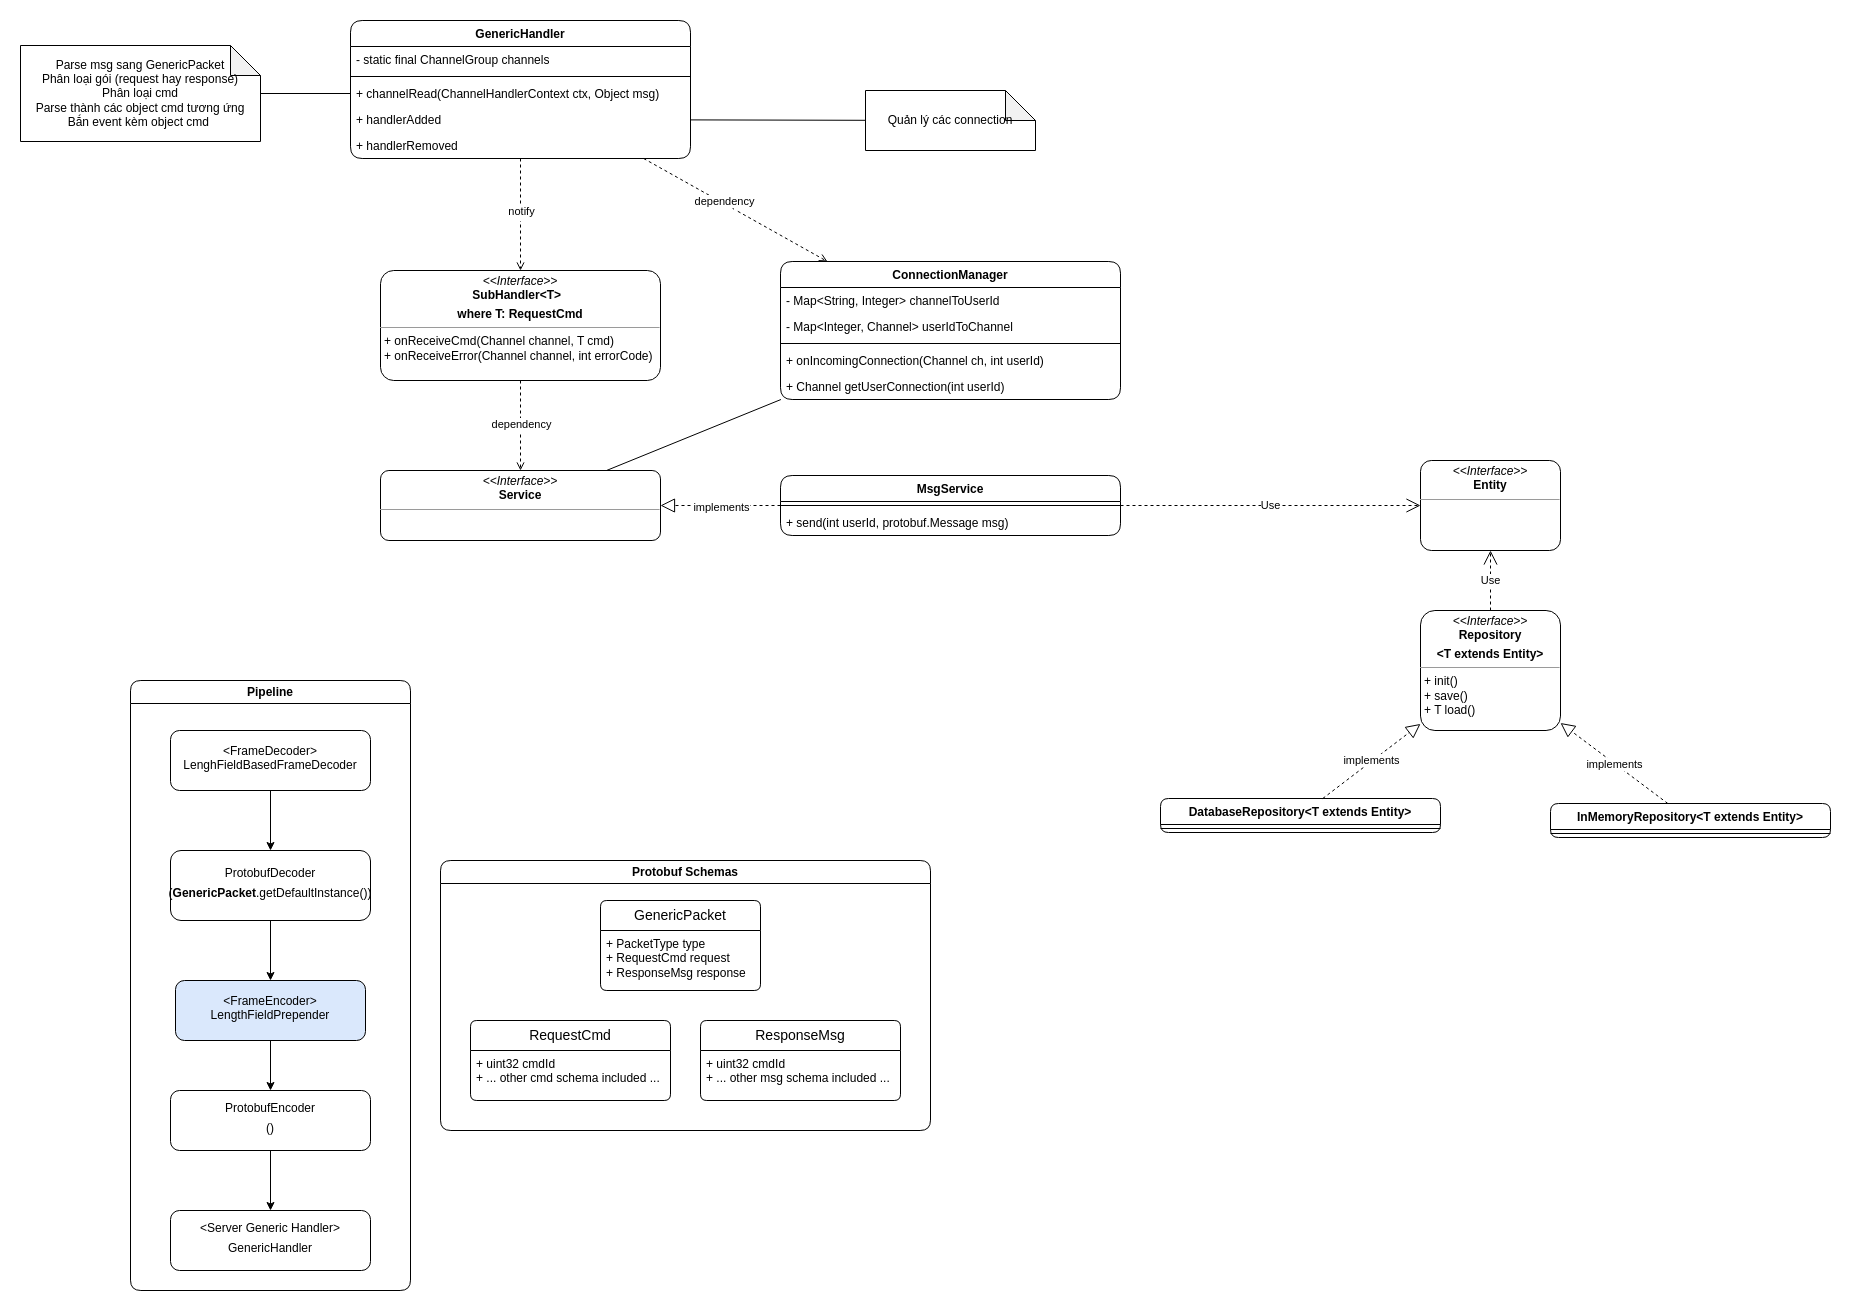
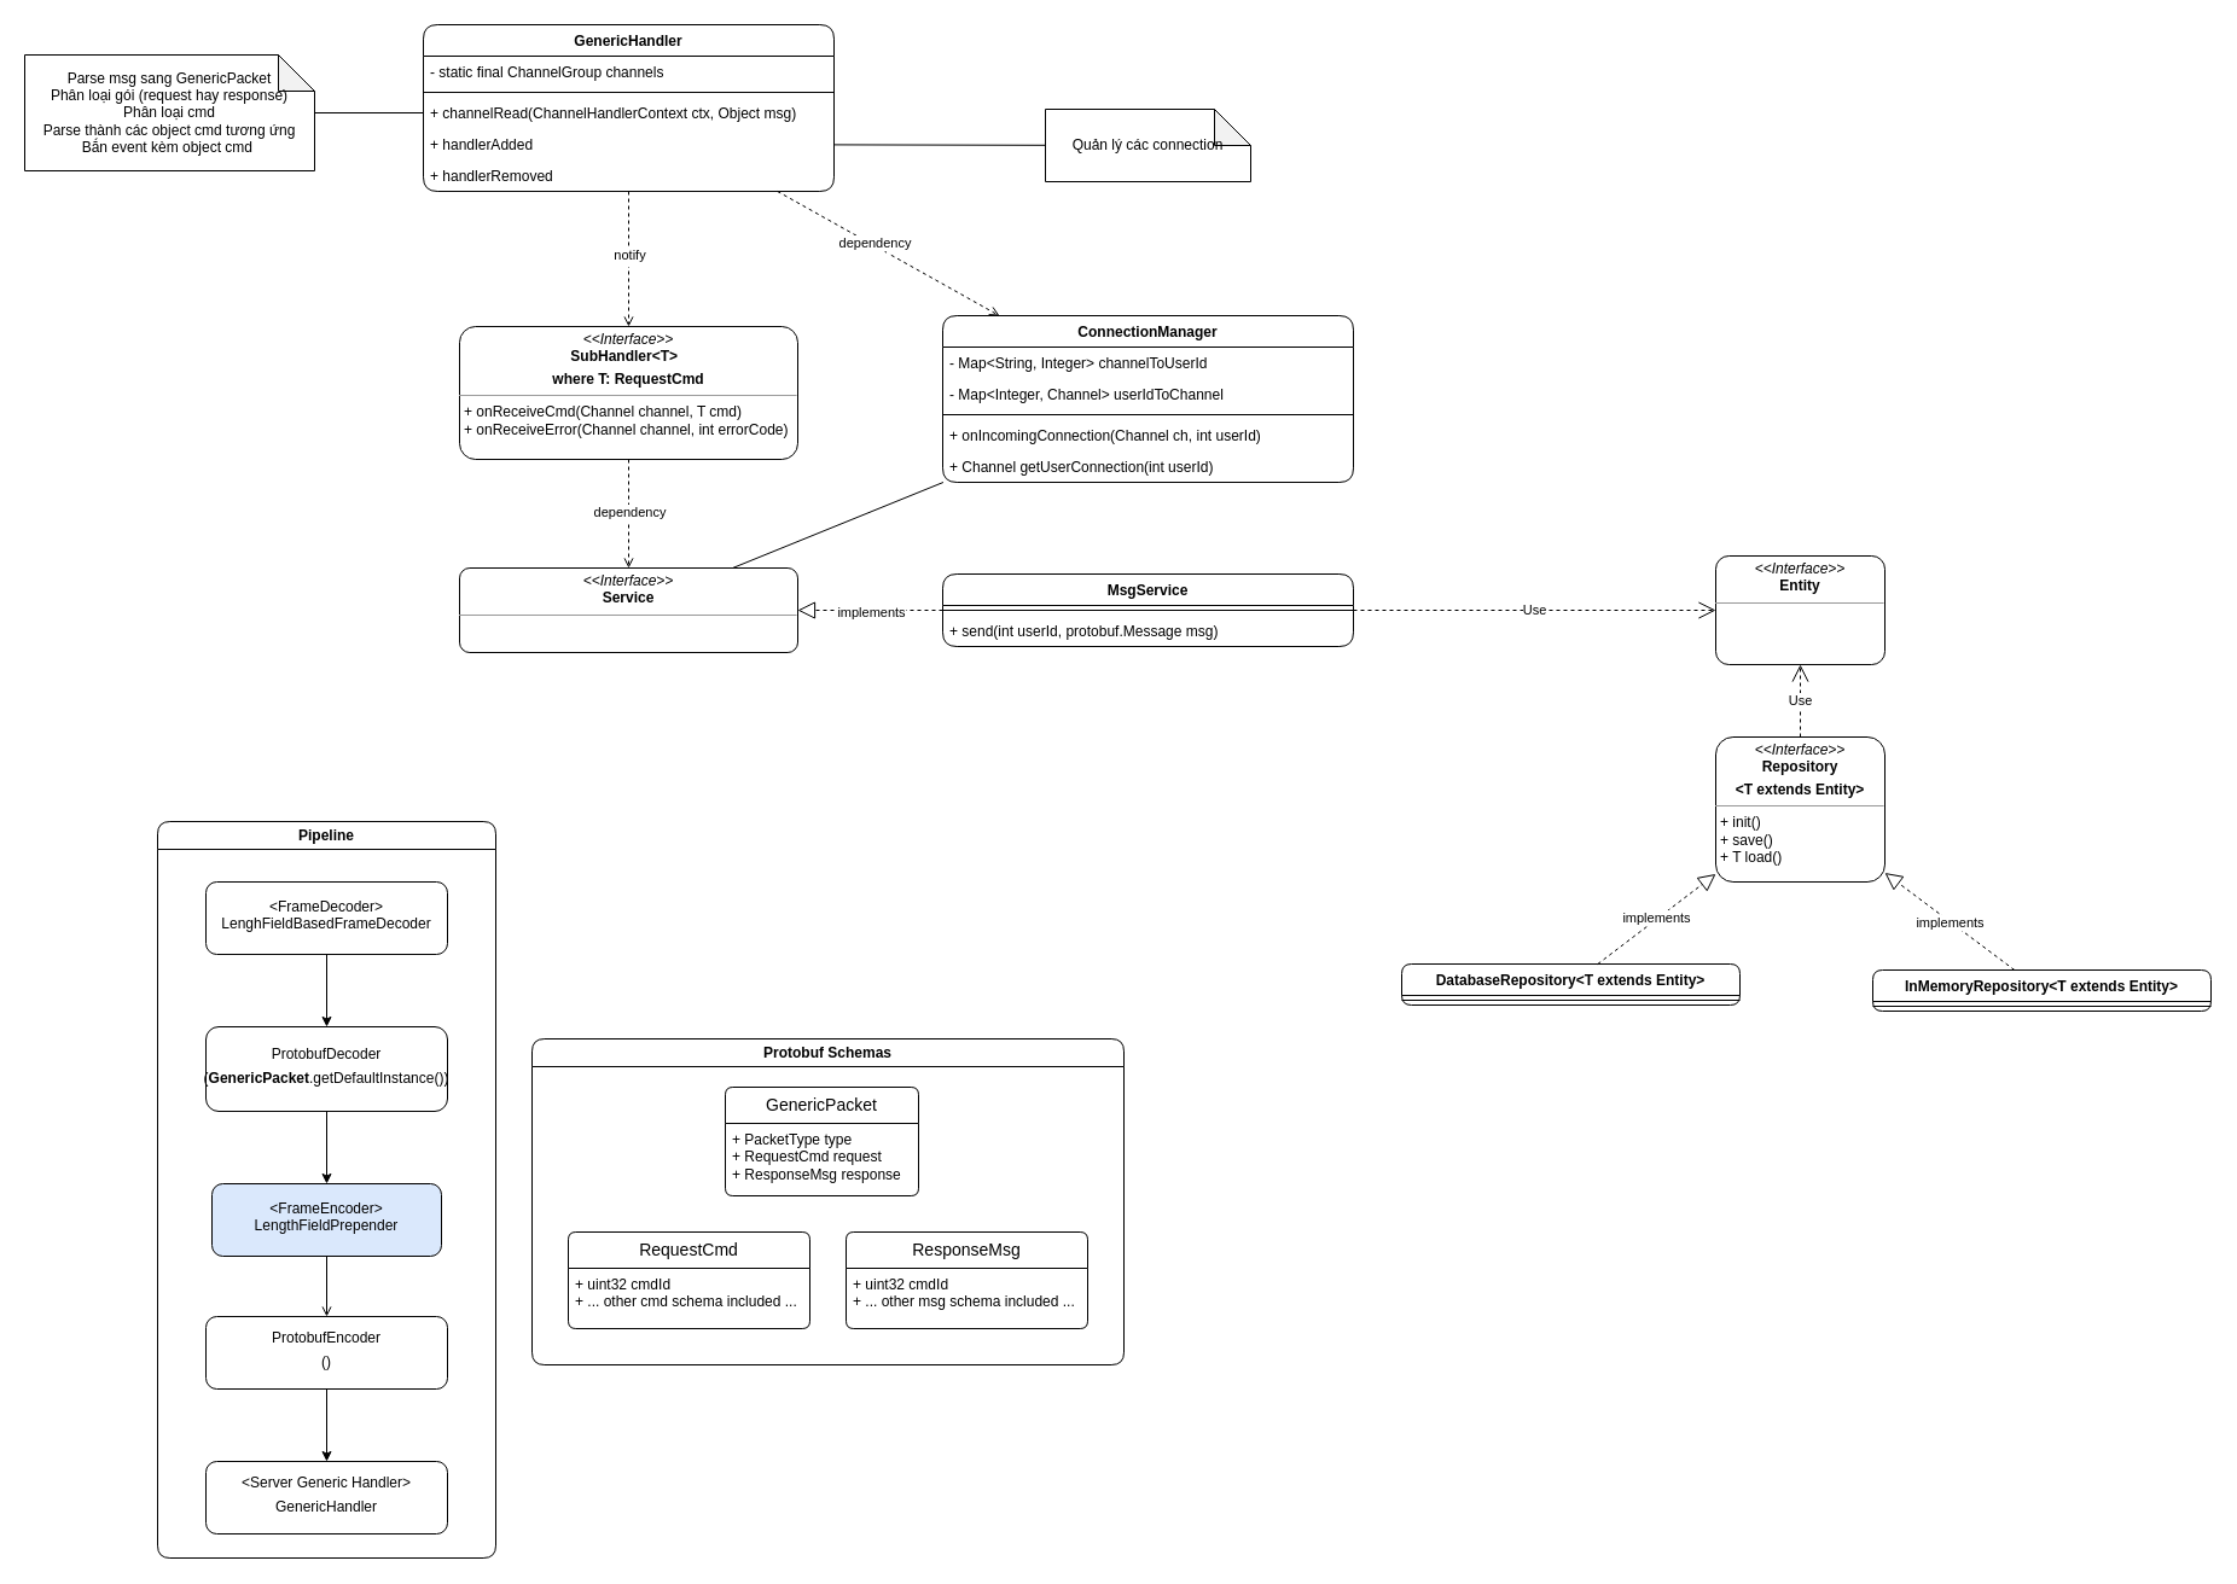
- <mxCell id="14" style="edgeStyle=orthogonalEdgeStyle;rounded=1;orthogonalLoop=1;jettySize=auto;html=1;" edge="1" parent="9" source="15" target="13"><mxGeometry relative="1" as="geometry" /></mxCell>
+ <mxCell id="14" style="edgeStyle=orthogonalEdgeStyle;rounded=1;orthogonalLoop=1;jettySize=auto;html=1;endArrow=open;" edge="1" parent="9" source="15" target="13"><mxGeometry relative="1" as="geometry" /></mxCell>
